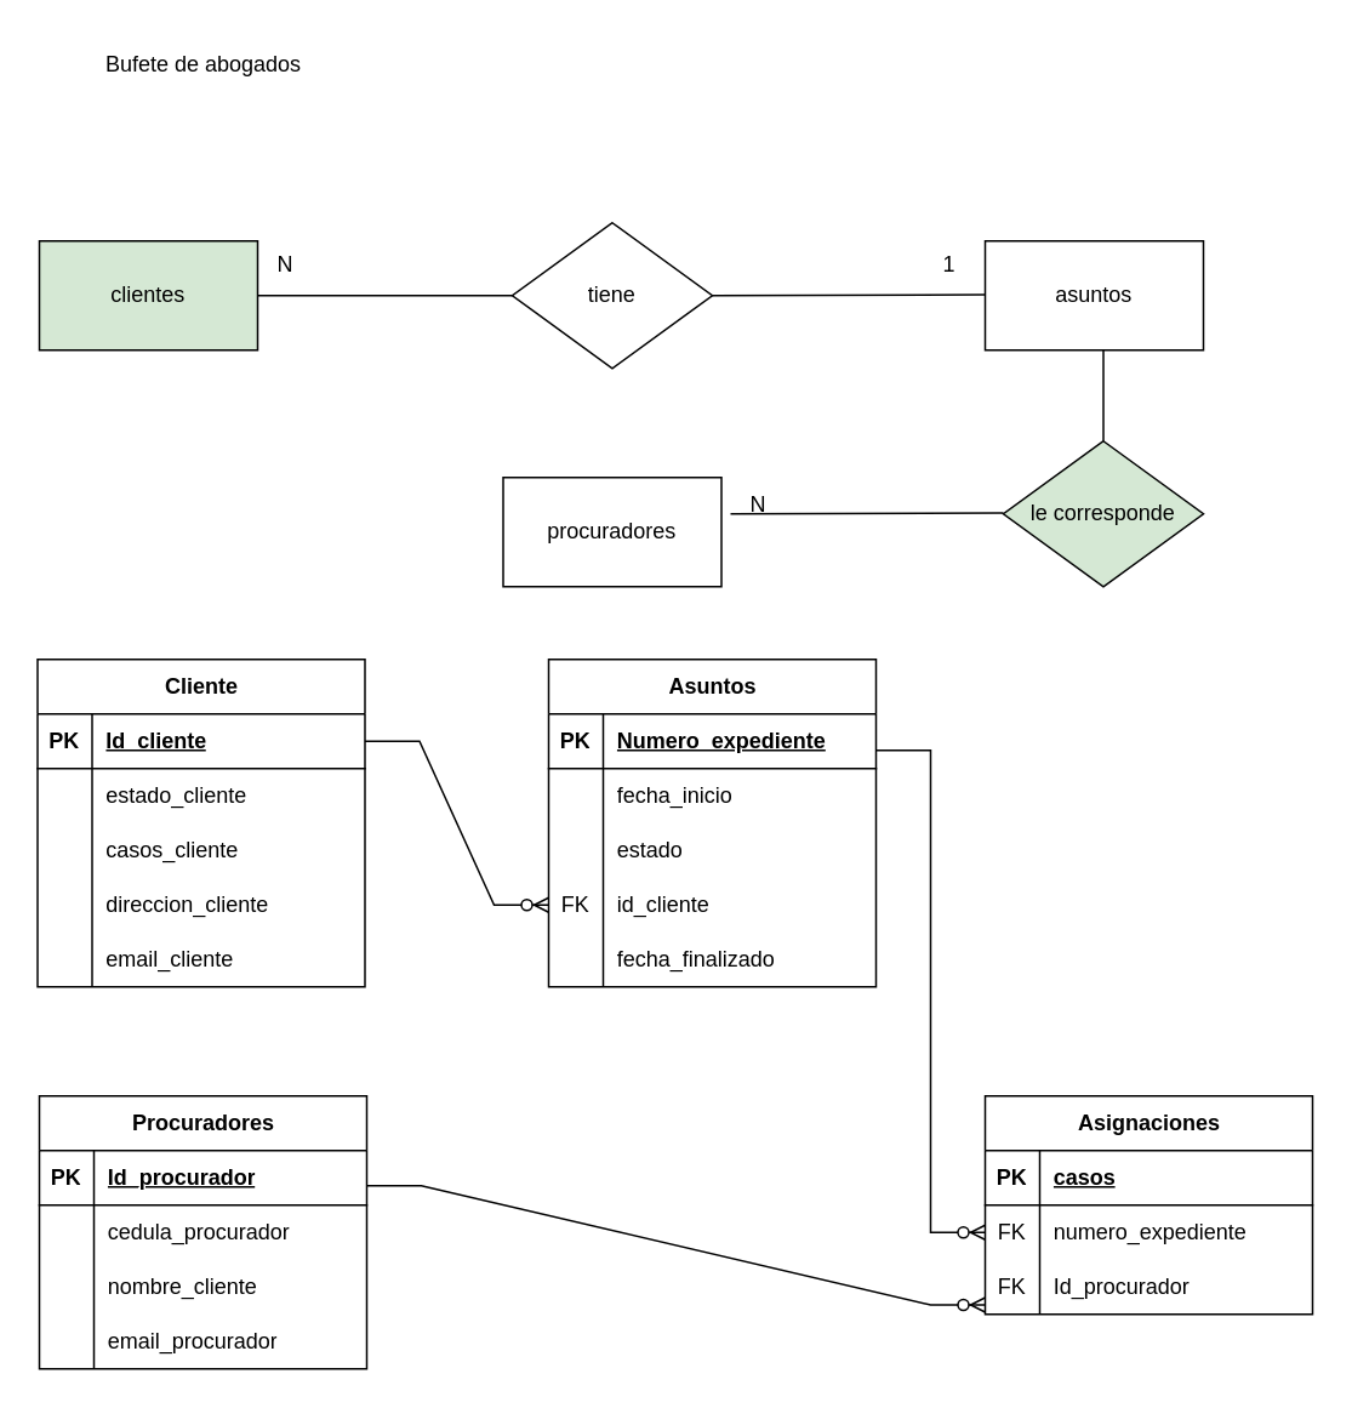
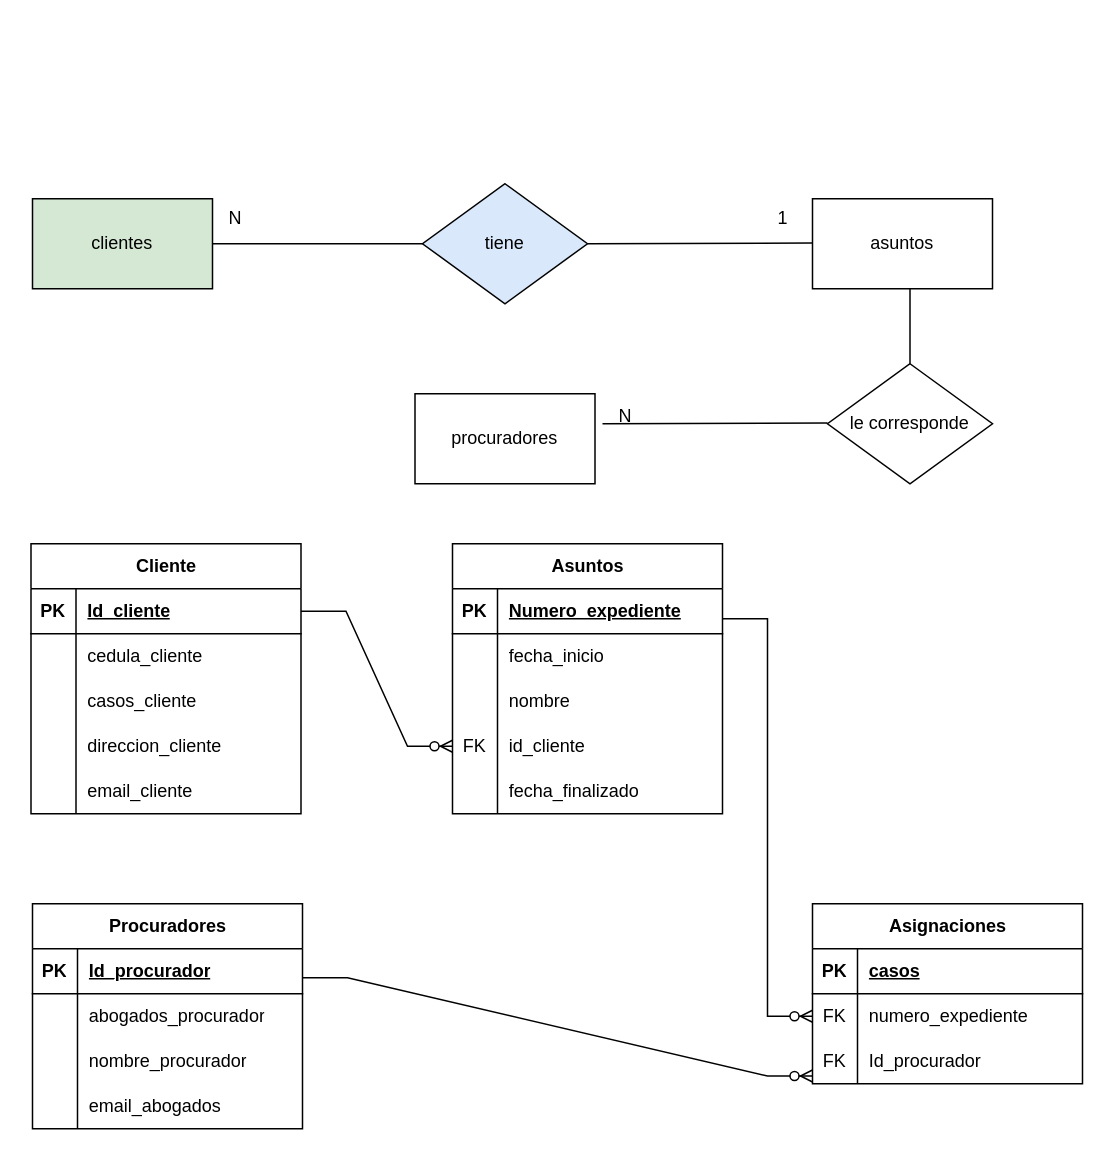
- <mxCell id="2" value="Bufete de abogados" style="text;html=1;align=center;verticalAlign=middle;resizable=0;points=[];autosize=1;strokeColor=none;fillColor=none;" parent="1" vertex="1"><mxGeometry x="46" y="20" width="130" height="30" as="geometry" /></mxCell>
- <mxCell id="6" value="tiene" style="rhombus;whiteSpace=wrap;html=1;" parent="1" vertex="1"><mxGeometry x="281" y="122" width="110" height="80" as="geometry" /></mxCell>
+ <mxCell id="6" value="tiene" style="rhombus;whiteSpace=wrap;html=1;fillColor=#dae8fc;" parent="1" vertex="1"><mxGeometry x="281" y="122" width="110" height="80" as="geometry" /></mxCell>
- <mxCell id="8" value="le corresponde" style="rhombus;whiteSpace=wrap;html=1;fillColor=#d5e8d4;" parent="1" vertex="1"><mxGeometry x="551" y="242" width="110" height="80" as="geometry" /></mxCell>
+ <mxCell id="8" value="le corresponde" style="rhombus;whiteSpace=wrap;html=1;" parent="1" vertex="1"><mxGeometry x="551" y="242" width="110" height="80" as="geometry" /></mxCell>
- <mxCell id="21" value="estado_cliente" style="shape=partialRectangle;connectable=0;fillColor=none;top=0;left=0;bottom=0;right=0;align=left;spacingLeft=6;overflow=hidden;whiteSpace=wrap;html=1;" parent="19" vertex="1"><mxGeometry x="30" width="150" height="30" as="geometry"><mxRectangle width="150" height="30" as="alternateBounds" /></mxGeometry></mxCell>
+ <mxCell id="21" value="cedula_cliente" style="shape=partialRectangle;connectable=0;fillColor=none;top=0;left=0;bottom=0;right=0;align=left;spacingLeft=6;overflow=hidden;whiteSpace=wrap;html=1;" parent="19" vertex="1"><mxGeometry x="30" width="150" height="30" as="geometry"><mxRectangle width="150" height="30" as="alternateBounds" /></mxGeometry></mxCell>
- <mxCell id="40" value="estado" style="shape=partialRectangle;connectable=0;fillColor=none;top=0;left=0;bottom=0;right=0;align=left;spacingLeft=6;overflow=hidden;whiteSpace=wrap;html=1;" parent="38" vertex="1"><mxGeometry x="30" width="150" height="30" as="geometry"><mxRectangle width="150" height="30" as="alternateBounds" /></mxGeometry></mxCell>
+ <mxCell id="40" value="nombre" style="shape=partialRectangle;connectable=0;fillColor=none;top=0;left=0;bottom=0;right=0;align=left;spacingLeft=6;overflow=hidden;whiteSpace=wrap;html=1;" parent="38" vertex="1"><mxGeometry x="30" width="150" height="30" as="geometry"><mxRectangle width="150" height="30" as="alternateBounds" /></mxGeometry></mxCell>
- <mxCell id="53" value="cedula_procurador" style="shape=partialRectangle;connectable=0;fillColor=none;top=0;left=0;bottom=0;right=0;align=left;spacingLeft=6;overflow=hidden;whiteSpace=wrap;html=1;" parent="51" vertex="1"><mxGeometry x="30" width="150" height="30" as="geometry"><mxRectangle width="150" height="30" as="alternateBounds" /></mxGeometry></mxCell>
+ <mxCell id="53" value="abogados_procurador" style="shape=partialRectangle;connectable=0;fillColor=none;top=0;left=0;bottom=0;right=0;align=left;spacingLeft=6;overflow=hidden;whiteSpace=wrap;html=1;" parent="51" vertex="1"><mxGeometry x="30" width="150" height="30" as="geometry"><mxRectangle width="150" height="30" as="alternateBounds" /></mxGeometry></mxCell>
- <mxCell id="56" value="nombre_cliente" style="shape=partialRectangle;connectable=0;fillColor=none;top=0;left=0;bottom=0;right=0;align=left;spacingLeft=6;overflow=hidden;whiteSpace=wrap;html=1;" parent="54" vertex="1"><mxGeometry x="30" width="150" height="30" as="geometry"><mxRectangle width="150" height="30" as="alternateBounds" /></mxGeometry></mxCell>
+ <mxCell id="56" value="nombre_procurador" style="shape=partialRectangle;connectable=0;fillColor=none;top=0;left=0;bottom=0;right=0;align=left;spacingLeft=6;overflow=hidden;whiteSpace=wrap;html=1;" parent="54" vertex="1"><mxGeometry x="30" width="150" height="30" as="geometry"><mxRectangle width="150" height="30" as="alternateBounds" /></mxGeometry></mxCell>
- <mxCell id="59" value="email_procurador" style="shape=partialRectangle;connectable=0;fillColor=none;top=0;left=0;bottom=0;right=0;align=left;spacingLeft=6;overflow=hidden;whiteSpace=wrap;html=1;" parent="57" vertex="1"><mxGeometry x="30" width="150" height="30" as="geometry"><mxRectangle width="150" height="30" as="alternateBounds" /></mxGeometry></mxCell>
+ <mxCell id="59" value="email_abogados" style="shape=partialRectangle;connectable=0;fillColor=none;top=0;left=0;bottom=0;right=0;align=left;spacingLeft=6;overflow=hidden;whiteSpace=wrap;html=1;" parent="57" vertex="1"><mxGeometry x="30" width="150" height="30" as="geometry"><mxRectangle width="150" height="30" as="alternateBounds" /></mxGeometry></mxCell>
